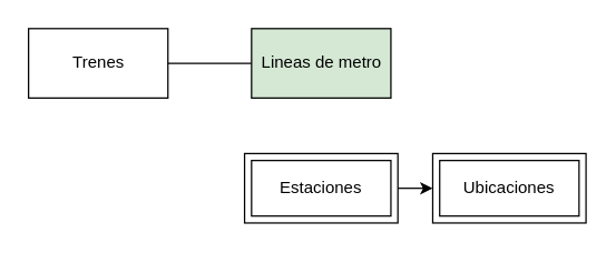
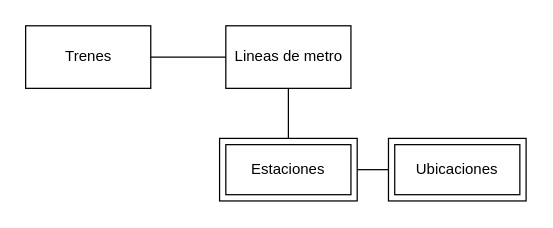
- <mxCell id="3" value="Lineas de metro" style="html=1;dashed=0;whitespace=wrap;fillColor=#d5e8d4;" vertex="1" parent="1"><mxGeometry x="180" y="20" width="100" height="50" as="geometry" /></mxCell>
+ <mxCell id="3" value="Lineas de metro" style="html=1;dashed=0;whitespace=wrap;" vertex="1" parent="1"><mxGeometry x="180" y="20" width="100" height="50" as="geometry" /></mxCell>
+ <mxCell id="7" value="" style="endArrow=none;html=1;exitX=0.5;exitY=0;exitDx=0;exitDy=0;entryX=0.5;entryY=1;entryDx=0;entryDy=0;" edge="1" parent="1" source="4" target="3"><mxGeometry width="50" height="50" relative="1" as="geometry"><mxPoint x="130" y="55" as="sourcePoint" /><mxPoint x="190" y="55" as="targetPoint" /></mxGeometry></mxCell>
- <mxCell id="8" value="" style="endArrow=classic;html=1;exitX=1;exitY=0.5;exitDx=0;exitDy=0;entryX=0;entryY=0.5;entryDx=0;entryDy=0;" edge="1" parent="1" source="4" target="5"><mxGeometry width="50" height="50" relative="1" as="geometry"><mxPoint x="140" y="65" as="sourcePoint" /><mxPoint x="200" y="65" as="targetPoint" /></mxGeometry></mxCell>
+ <mxCell id="8" value="" style="endArrow=none;html=1;exitX=1;exitY=0.5;exitDx=0;exitDy=0;entryX=0;entryY=0.5;entryDx=0;entryDy=0;" edge="1" parent="1" source="4" target="5"><mxGeometry width="50" height="50" relative="1" as="geometry"><mxPoint x="140" y="65" as="sourcePoint" /><mxPoint x="200" y="65" as="targetPoint" /></mxGeometry></mxCell>
